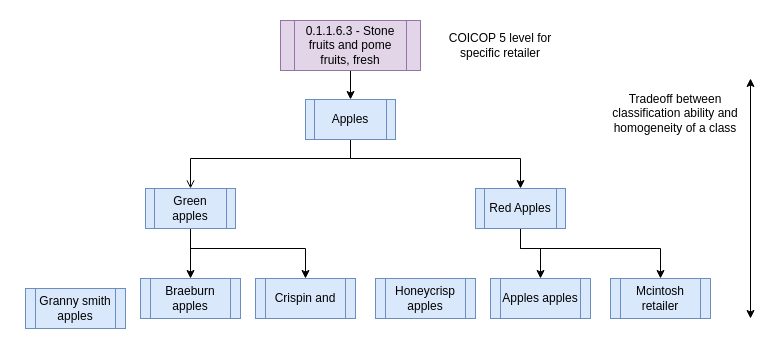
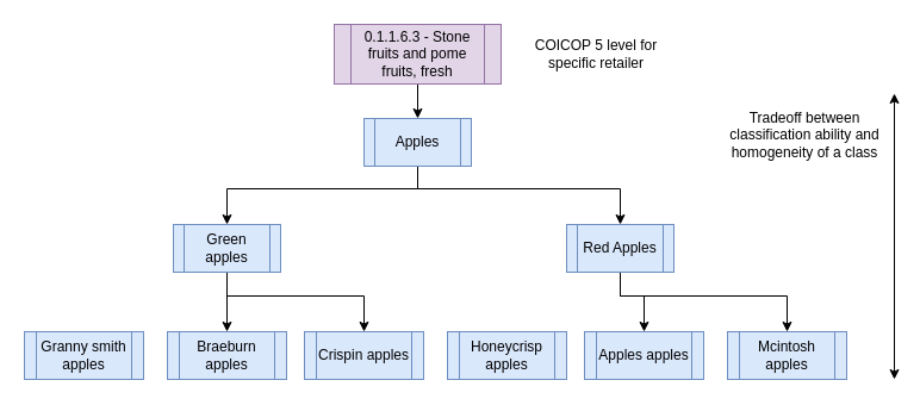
- <mxCell id="2" style="edgeStyle=orthogonalEdgeStyle;rounded=0;orthogonalLoop=1;jettySize=auto;html=1;endArrow=open;" edge="1" parent="1" source="4" target="7"><mxGeometry relative="1" as="geometry"><Array as="points"><mxPoint x="350" y="158" /><mxPoint x="190" y="158" /></Array></mxGeometry></mxCell>
+ <mxCell id="2" style="edgeStyle=orthogonalEdgeStyle;rounded=0;orthogonalLoop=1;jettySize=auto;html=1;" edge="1" parent="1" source="4" target="7"><mxGeometry relative="1" as="geometry"><Array as="points"><mxPoint x="350" y="158" /><mxPoint x="190" y="158" /></Array></mxGeometry></mxCell>
- <mxCell id="13" value="Crispin and" style="shape=process;whiteSpace=wrap;html=1;backgroundOutline=1;fillColor=#dae8fc;strokeColor=#6c8ebf;fontColor=#000000;" vertex="1" parent="1"><mxGeometry x="255" y="278" width="100" height="40" as="geometry" /></mxCell>
+ <mxCell id="13" value="Crispin apples" style="shape=process;whiteSpace=wrap;html=1;backgroundOutline=1;fillColor=#dae8fc;strokeColor=#6c8ebf;fontColor=#000000;" vertex="1" parent="1"><mxGeometry x="255" y="278" width="100" height="40" as="geometry" /></mxCell>
- <mxCell id="16" value="Mcintosh retailer" style="shape=process;whiteSpace=wrap;html=1;backgroundOutline=1;fillColor=#dae8fc;strokeColor=#6c8ebf;fontColor=#000000;" vertex="1" parent="1"><mxGeometry x="610" y="278" width="100" height="40" as="geometry" /></mxCell>
+ <mxCell id="16" value="Mcintosh apples" style="shape=process;whiteSpace=wrap;html=1;backgroundOutline=1;fillColor=#dae8fc;strokeColor=#6c8ebf;fontColor=#000000;" vertex="1" parent="1"><mxGeometry x="610" y="278" width="100" height="40" as="geometry" /></mxCell>
- <mxCell id="11" value="Granny smith apples" style="shape=process;whiteSpace=wrap;html=1;backgroundOutline=1;fillColor=#dae8fc;strokeColor=#6c8ebf;fontColor=#000000;" vertex="1" parent="1"><mxGeometry x="25" y="288" width="100" height="40" as="geometry" /></mxCell>
+ <mxCell id="11" value="Granny smith apples" style="shape=process;whiteSpace=wrap;html=1;backgroundOutline=1;fillColor=#dae8fc;strokeColor=#6c8ebf;fontColor=#000000;" vertex="1" parent="1"><mxGeometry x="20" y="278" width="100" height="40" as="geometry" /></mxCell>
